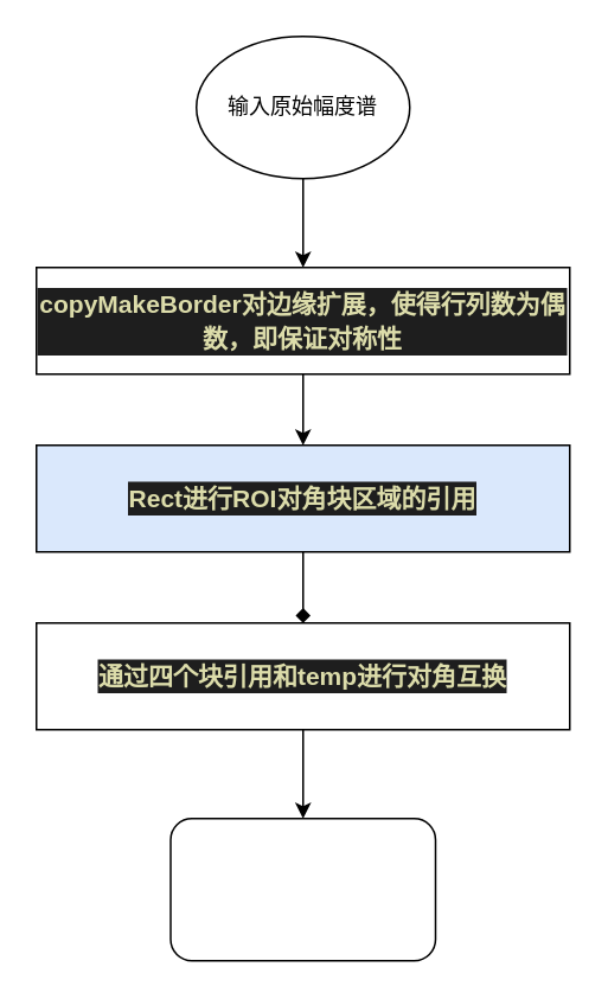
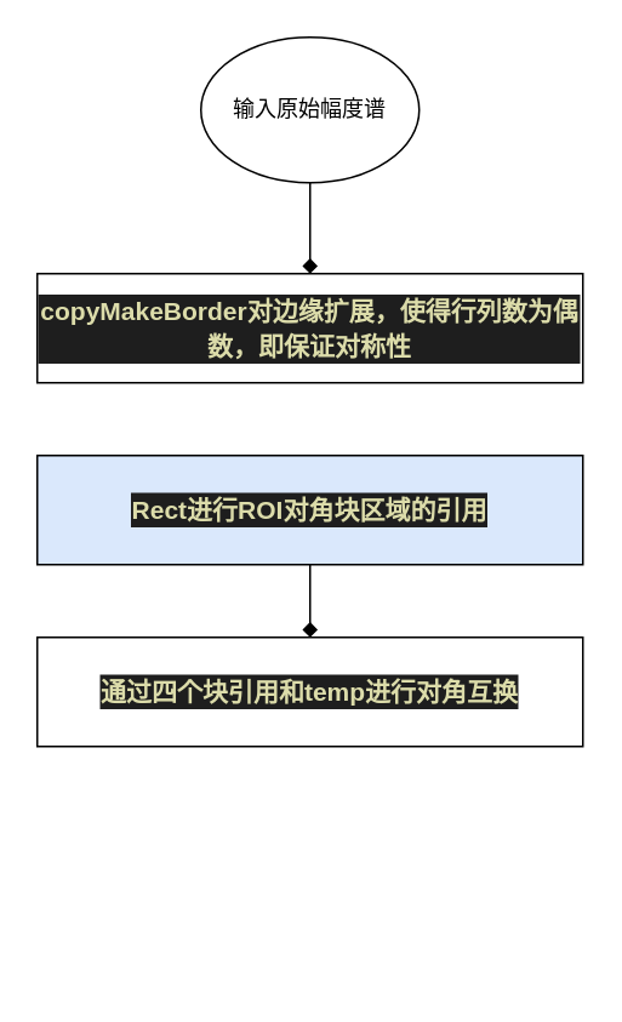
- <mxCell id="2" style="edgeStyle=orthogonalEdgeStyle;rounded=0;orthogonalLoop=1;jettySize=auto;html=1;exitX=0.5;exitY=1;exitDx=0;exitDy=0;entryX=0.5;entryY=0;entryDx=0;entryDy=0;" edge="1" parent="1" source="3" target="6"><mxGeometry relative="1" as="geometry"><Array as="points"><mxPoint x="170" y="130" /></Array></mxGeometry></mxCell>
+ <mxCell id="2" style="edgeStyle=orthogonalEdgeStyle;rounded=0;orthogonalLoop=1;jettySize=auto;html=1;exitX=0.5;exitY=1;exitDx=0;exitDy=0;entryX=0.5;entryY=0;entryDx=0;entryDy=0;endArrow=diamond;" edge="1" parent="1" source="3" target="6"><mxGeometry relative="1" as="geometry"><Array as="points"><mxPoint x="170" y="130" /></Array></mxGeometry></mxCell>
- <mxCell id="5" style="edgeStyle=orthogonalEdgeStyle;rounded=0;orthogonalLoop=1;jettySize=auto;html=1;exitX=0.5;exitY=1;exitDx=0;exitDy=0;entryX=0.5;entryY=0;entryDx=0;entryDy=0;" edge="1" parent="1" source="6" target="8"><mxGeometry relative="1" as="geometry" /></mxCell>
- <mxCell id="9" style="edgeStyle=orthogonalEdgeStyle;rounded=0;orthogonalLoop=1;jettySize=auto;html=1;exitX=0.5;exitY=1;exitDx=0;exitDy=0;entryX=0.5;entryY=0;entryDx=0;entryDy=0;" edge="1" parent="1" source="10" target="4"><mxGeometry relative="1" as="geometry" /></mxCell>
- <mxCell id="4" value="&lt;font color=&quot;#ffffff&quot;&gt;返回对角变换后的幅度谱&lt;br&gt;&lt;/font&gt;" style="rounded=1;whiteSpace=wrap;html=1;" vertex="1" parent="1"><mxGeometry x="95.5" y="460" width="149" height="80" as="geometry" /></mxCell>
